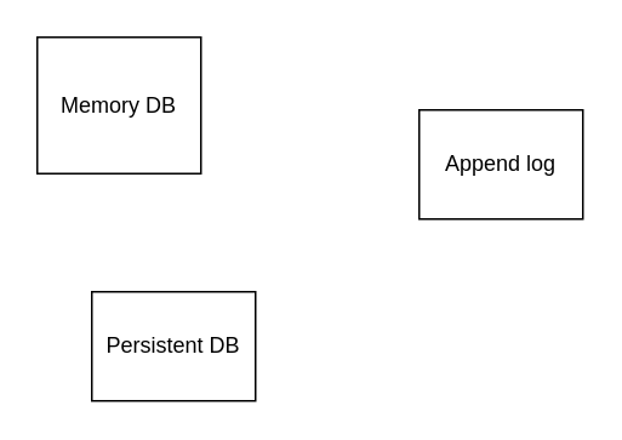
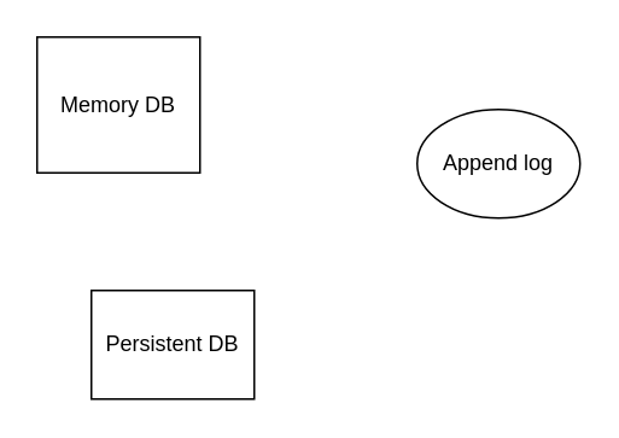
- <mxCell id="4" value="Append log" style="rounded=0;whiteSpace=wrap;html=1;" parent="1" vertex="1"><mxGeometry x="230" y="60" width="90" height="60" as="geometry" /></mxCell>
+ <mxCell id="4" value="Append log" style="ellipse;whiteSpace=wrap;html=1;" parent="1" vertex="1"><mxGeometry x="230" y="60" width="90" height="60" as="geometry" /></mxCell>
